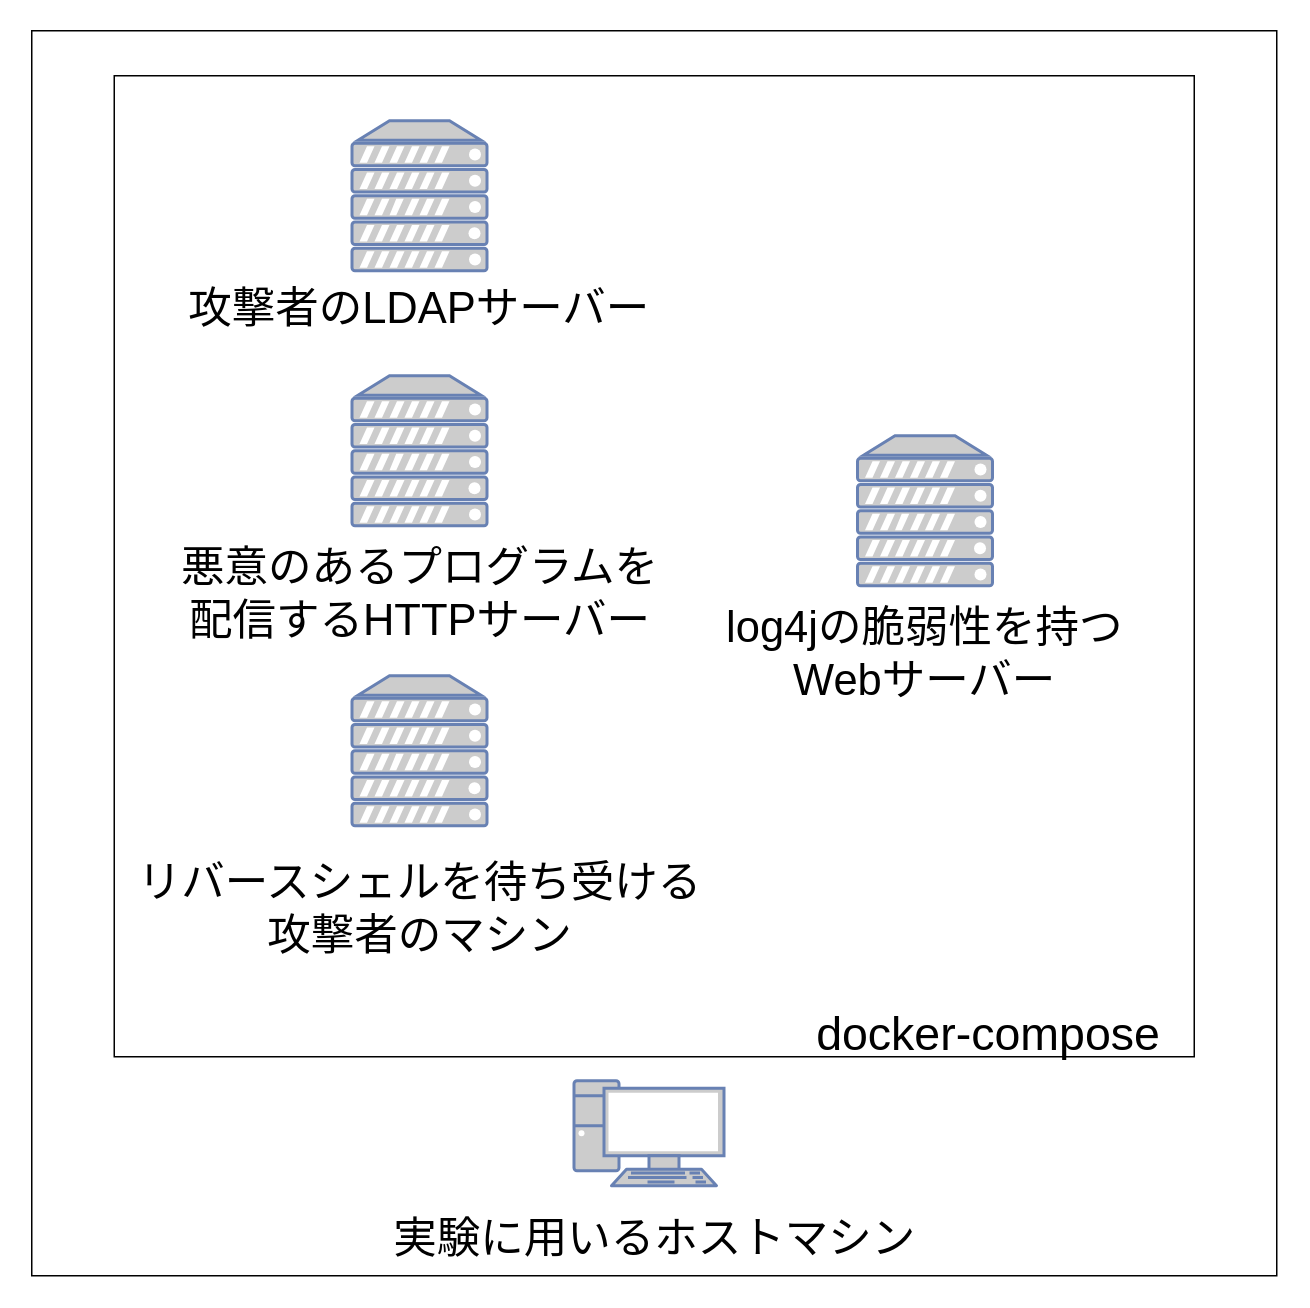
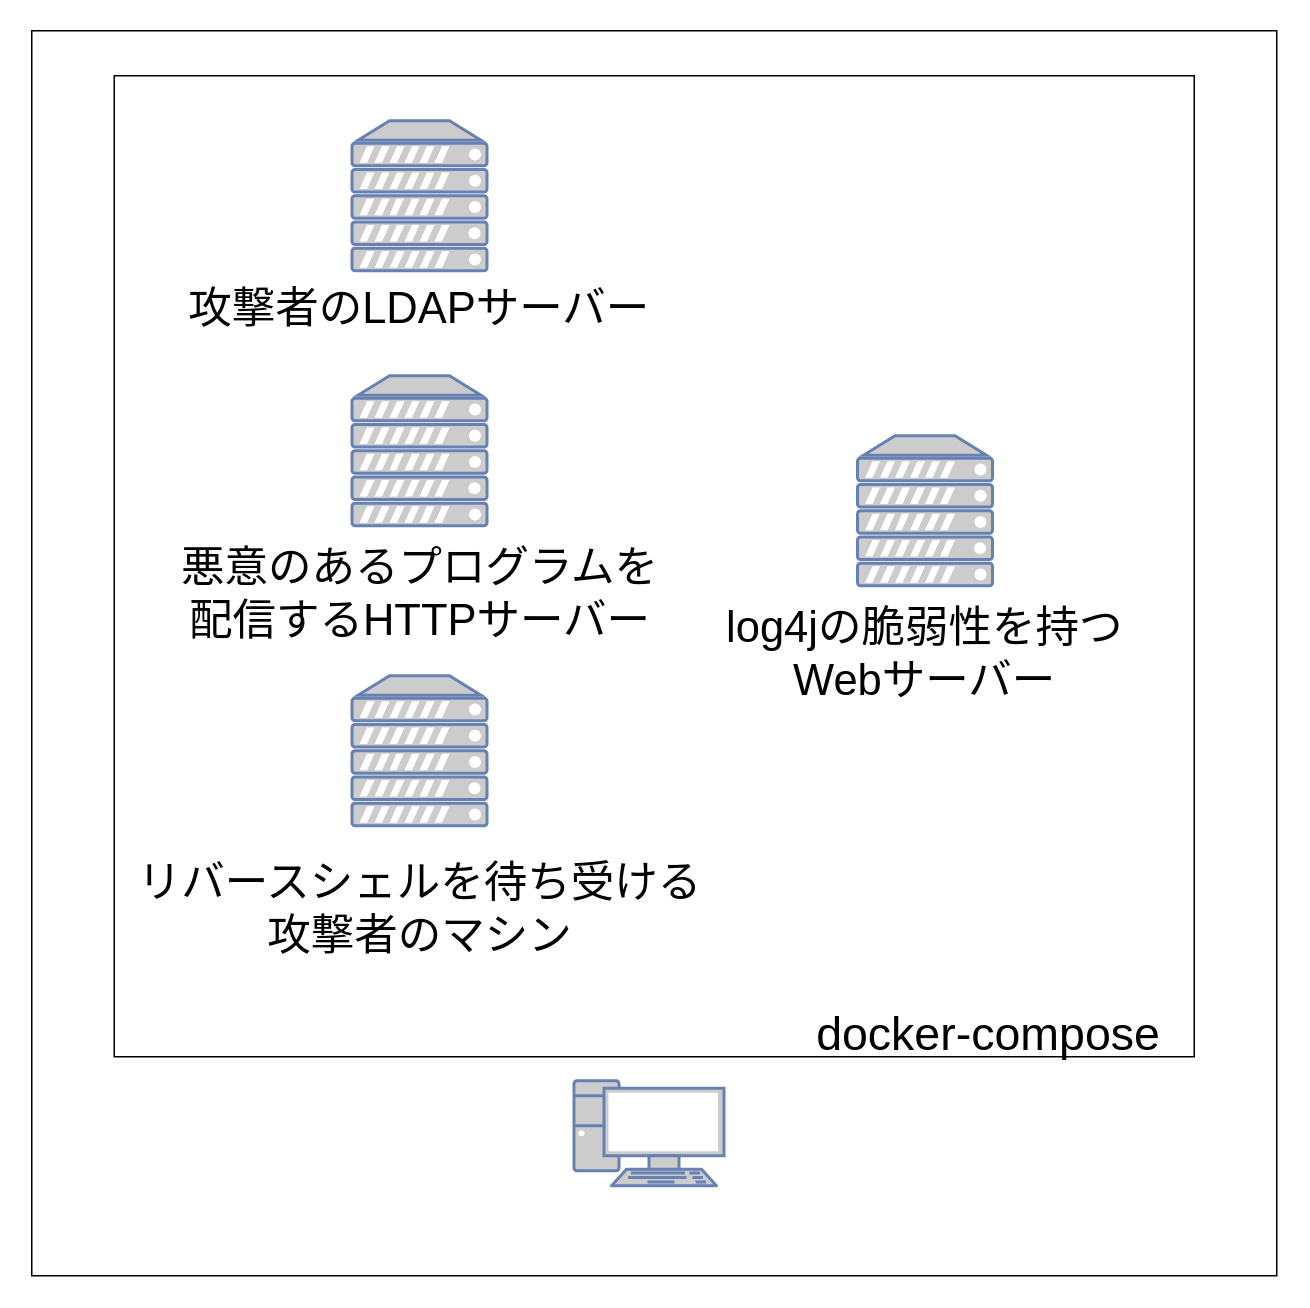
- <mxCell id="26" value="&lt;font style=&quot;font-size: 29px;&quot;&gt;実験に用いるホストマシン&lt;/font&gt;" style="text;html=1;strokeColor=none;fillColor=none;align=center;verticalAlign=middle;whiteSpace=wrap;rounded=0;sketch=0;fontSize=29;" parent="1" vertex="1"><mxGeometry x="251.75" y="810" width="367.5" height="30" as="geometry" /></mxCell>
